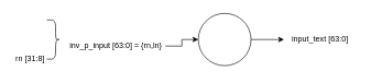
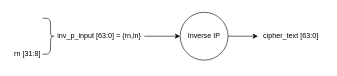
+ <mxCell id="4" value="Inverse IP" style="text;html=1;align=center;verticalAlign=middle;whiteSpace=wrap;rounded=0;" vertex="1" parent="1"><mxGeometry x="310" y="45" width="60" height="30" as="geometry" /></mxCell>
- <mxCell id="7" value="input_text [63:0]" style="text;html=1;align=center;verticalAlign=middle;whiteSpace=wrap;rounded=0;" vertex="1" parent="1"><mxGeometry x="430" y="45" width="110" height="30" as="geometry" /></mxCell>
+ <mxCell id="7" value="cipher_text [63:0]" style="text;html=1;align=center;verticalAlign=middle;whiteSpace=wrap;rounded=0;" vertex="1" parent="1"><mxGeometry x="430" y="45" width="110" height="30" as="geometry" /></mxCell>
- <mxCell id="6" value="inv_p_input [63:0] = {rn,ln}" style="text;html=1;align=center;verticalAlign=middle;whiteSpace=wrap;rounded=0;" vertex="1" parent="1"><mxGeometry x="100" y="55" width="150" height="30" as="geometry" /></mxCell>
+ <mxCell id="6" value="inv_p_input [63:0] = {rn,ln}" style="text;html=1;align=center;verticalAlign=middle;whiteSpace=wrap;rounded=0;" vertex="1" parent="1"><mxGeometry x="90" y="45" width="150" height="30" as="geometry" /></mxCell>
